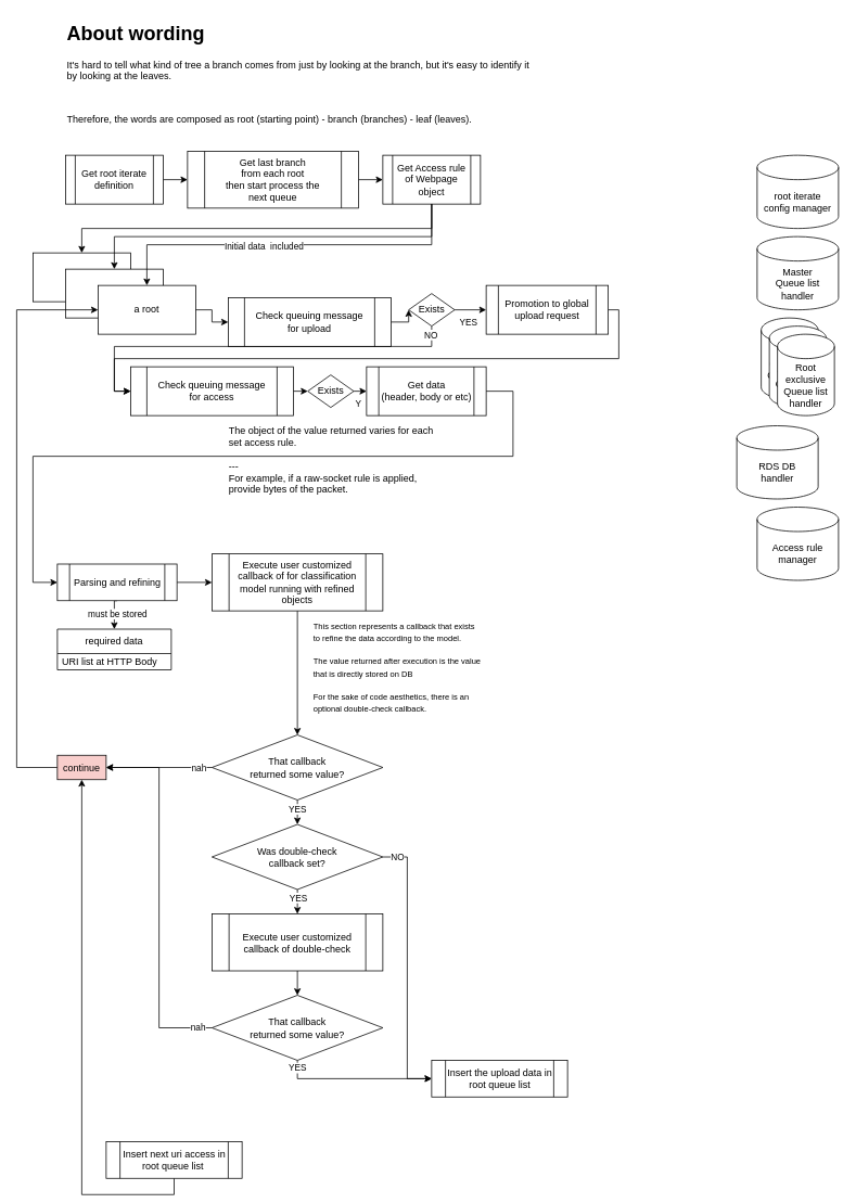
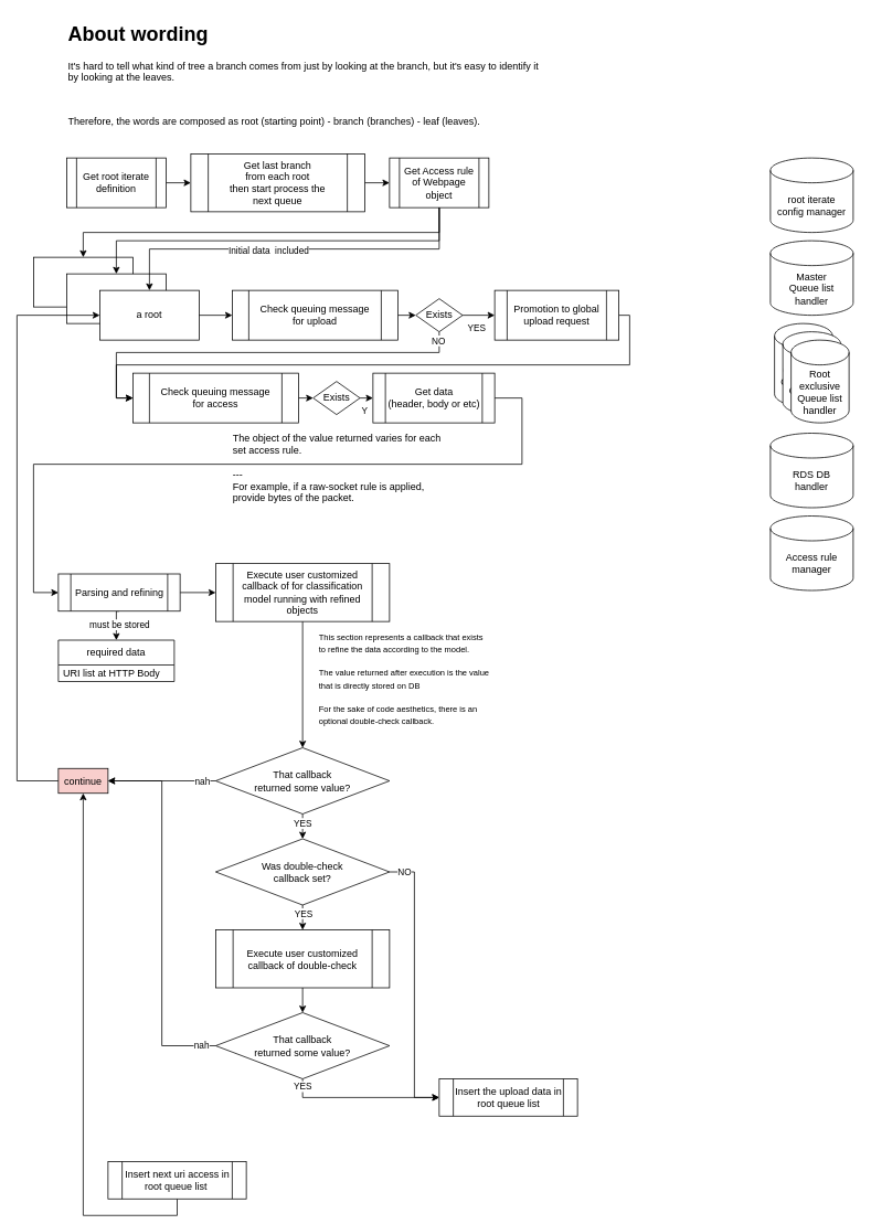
- <mxCell id="65" value="Check queuing message&lt;br&gt;for upload" style="shape=process;whiteSpace=wrap;html=1;backgroundOutline=1;" vertex="1" parent="1"><mxGeometry x="280" y="365" width="200" height="60" as="geometry" /></mxCell>
+ <mxCell id="65" value="Check queuing message&lt;br&gt;for upload" style="shape=process;whiteSpace=wrap;html=1;backgroundOutline=1;" vertex="1" parent="1"><mxGeometry x="280" y="350" width="200" height="60" as="geometry" /></mxCell>
- <mxCell id="6" value="RDS DB&lt;br&gt;handler" style="shape=cylinder3;whiteSpace=wrap;html=1;boundedLbl=1;backgroundOutline=1;size=15;" vertex="1" parent="1"><mxGeometry x="905" y="522.5" width="100" height="90" as="geometry" /></mxCell>
+ <mxCell id="6" value="RDS DB&lt;br&gt;handler" style="shape=cylinder3;whiteSpace=wrap;html=1;boundedLbl=1;backgroundOutline=1;size=15;" vertex="1" parent="1"><mxGeometry x="930" y="522.5" width="100" height="90" as="geometry" /></mxCell>
